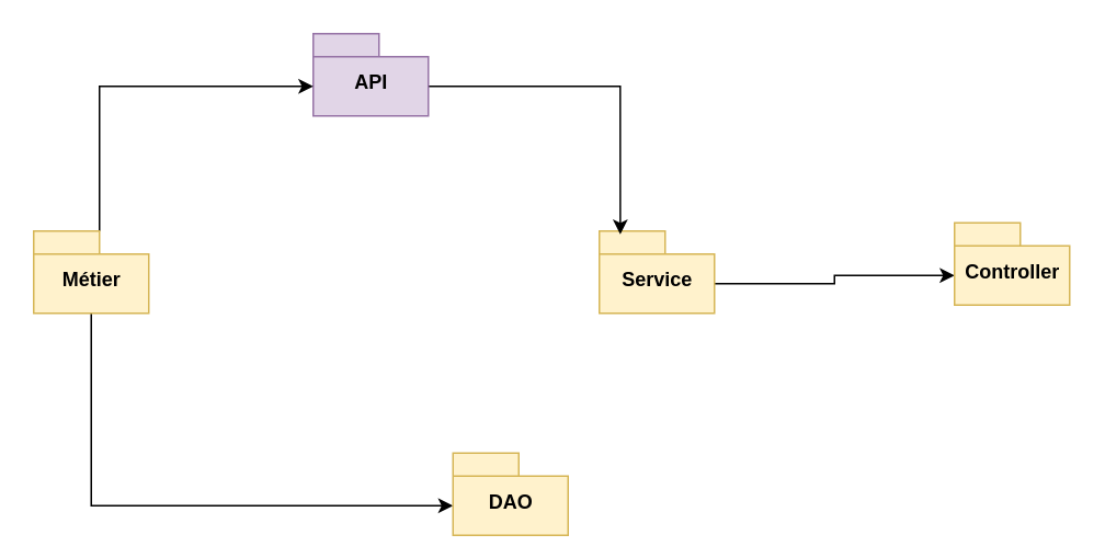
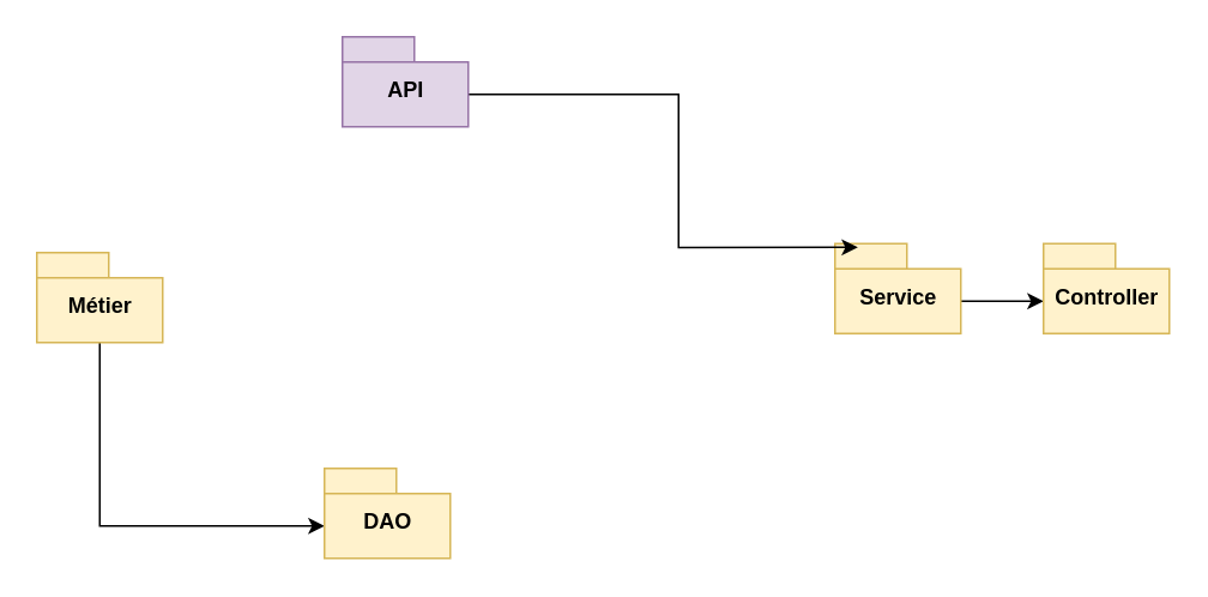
- <mxCell id="6" style="edgeStyle=orthogonalEdgeStyle;rounded=0;orthogonalLoop=1;jettySize=auto;html=1;exitX=0;exitY=0;exitDx=40;exitDy=0;exitPerimeter=0;entryX=0;entryY=0;entryDx=0;entryDy=32;entryPerimeter=0;" parent="1" source="8" target="5" edge="1"><mxGeometry relative="1" as="geometry" /></mxCell>
- <mxCell id="3" value="Service" style="shape=folder;fontStyle=1;spacingTop=10;tabWidth=40;tabHeight=14;tabPosition=left;html=1;fillColor=#fff2cc;strokeColor=#d6b656;" parent="1" vertex="1"><mxGeometry x="364" y="140" width="70" height="50" as="geometry" /></mxCell>
+ <mxCell id="3" value="Service" style="shape=folder;fontStyle=1;spacingTop=10;tabWidth=40;tabHeight=14;tabPosition=left;html=1;fillColor=#fff2cc;strokeColor=#d6b656;" parent="1" vertex="1"><mxGeometry x="464" y="135" width="70" height="50" as="geometry" /></mxCell>
- <mxCell id="10" value="DAO" style="shape=folder;fontStyle=1;spacingTop=10;tabWidth=40;tabHeight=14;tabPosition=left;html=1;fillColor=#fff2cc;strokeColor=#d6b656;" parent="1" vertex="1"><mxGeometry x="275" y="275" width="70" height="50" as="geometry" /></mxCell>
+ <mxCell id="10" value="DAO" style="shape=folder;fontStyle=1;spacingTop=10;tabWidth=40;tabHeight=14;tabPosition=left;html=1;fillColor=#fff2cc;strokeColor=#d6b656;" parent="1" vertex="1"><mxGeometry x="180" y="260" width="70" height="50" as="geometry" /></mxCell>
